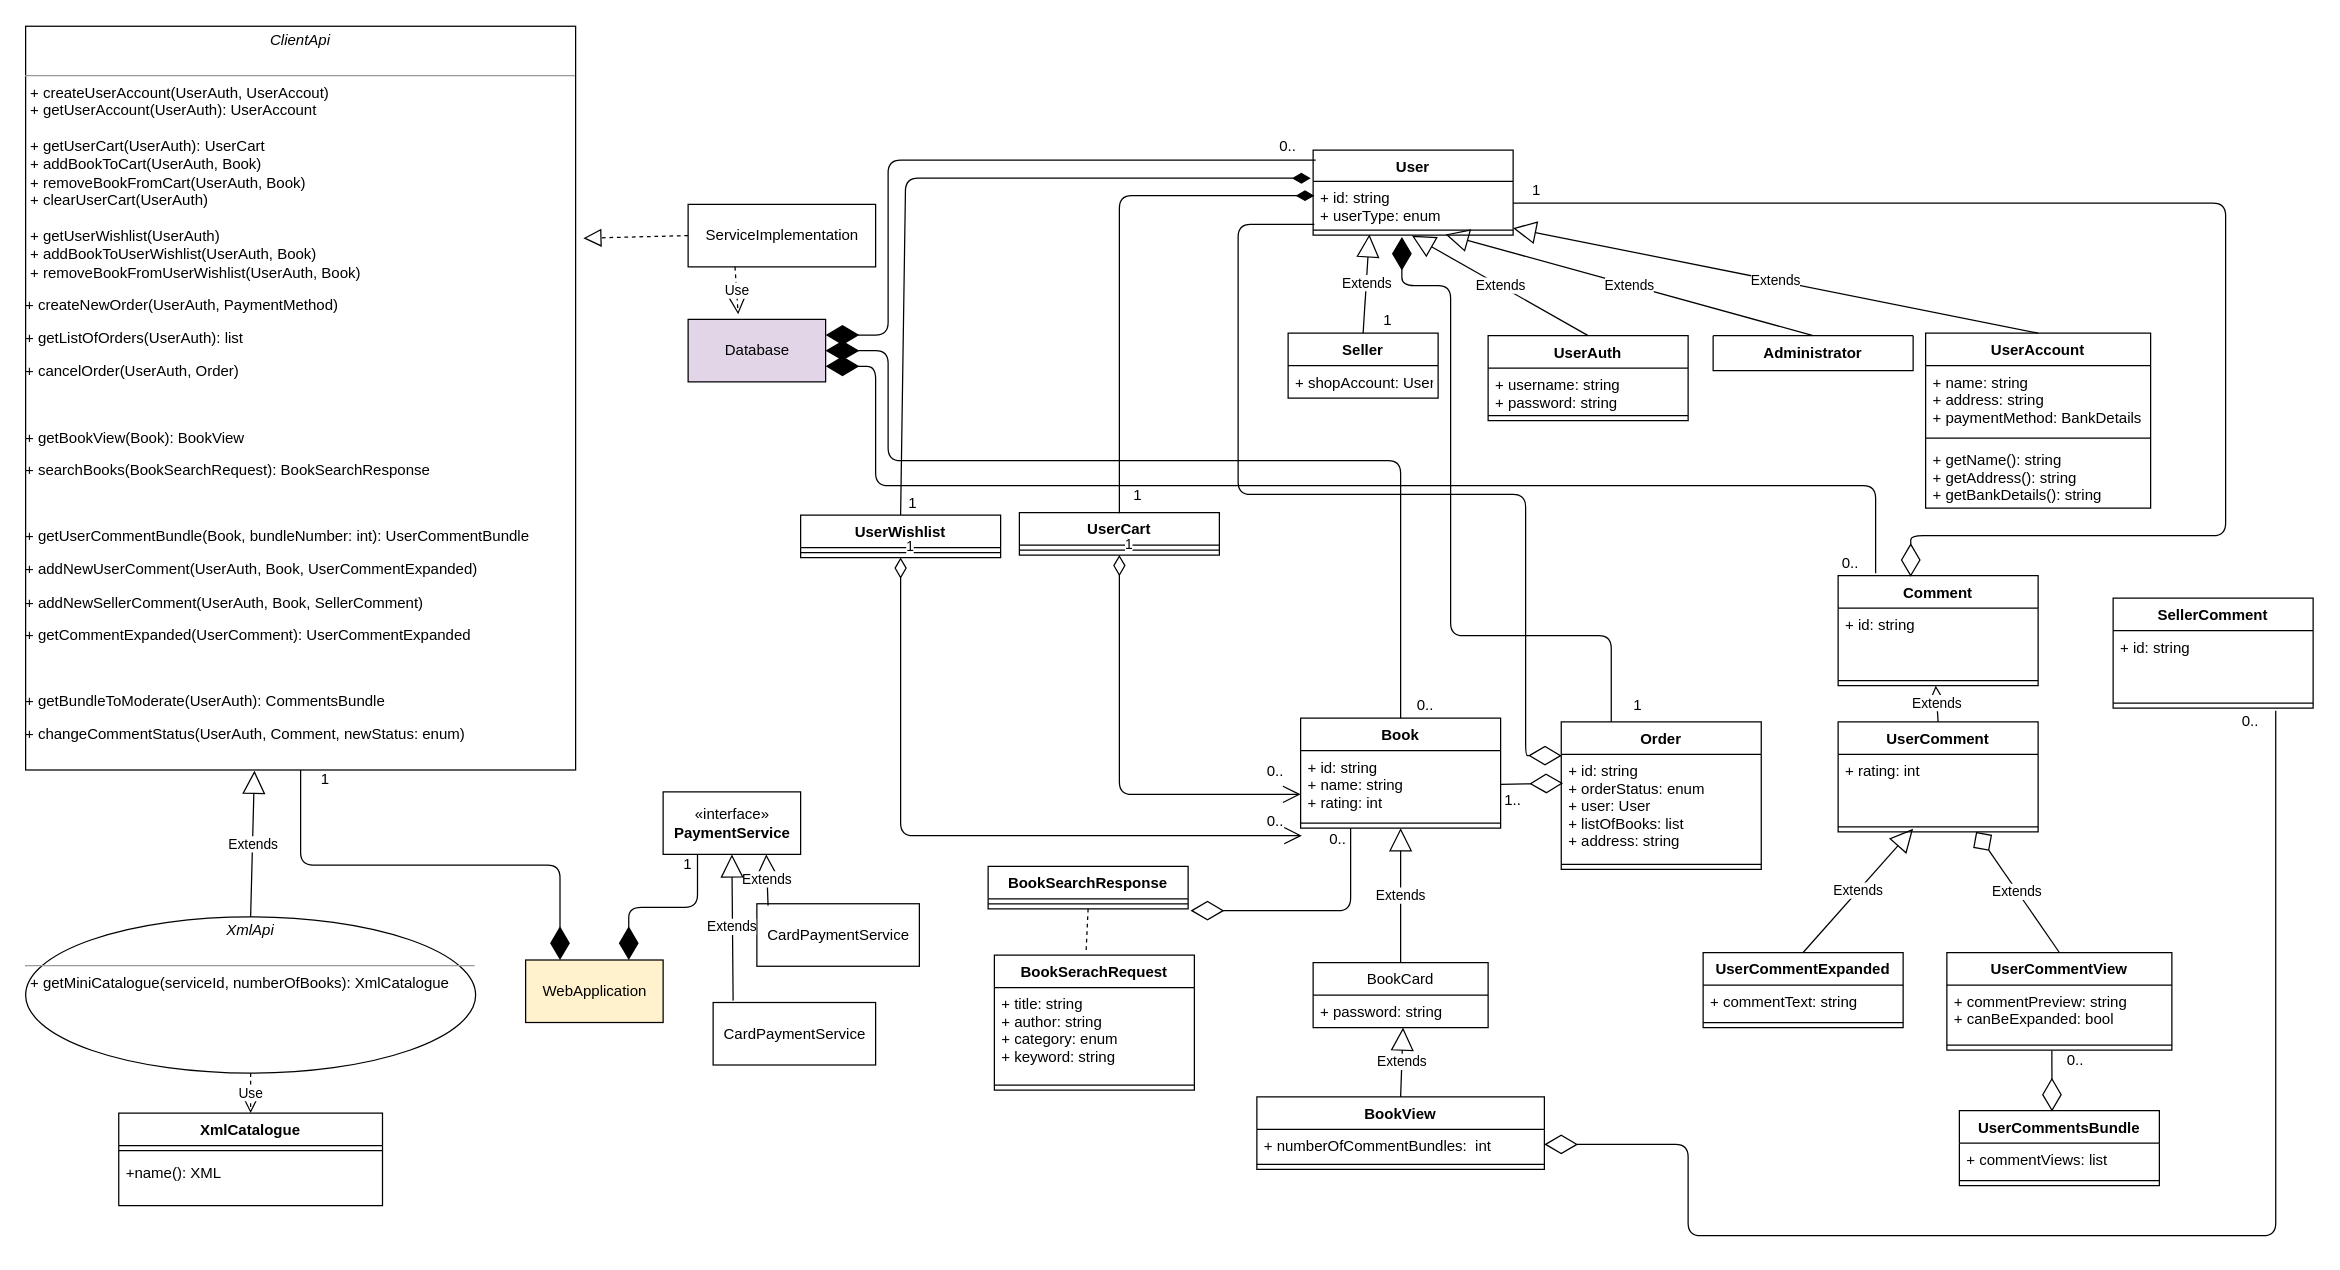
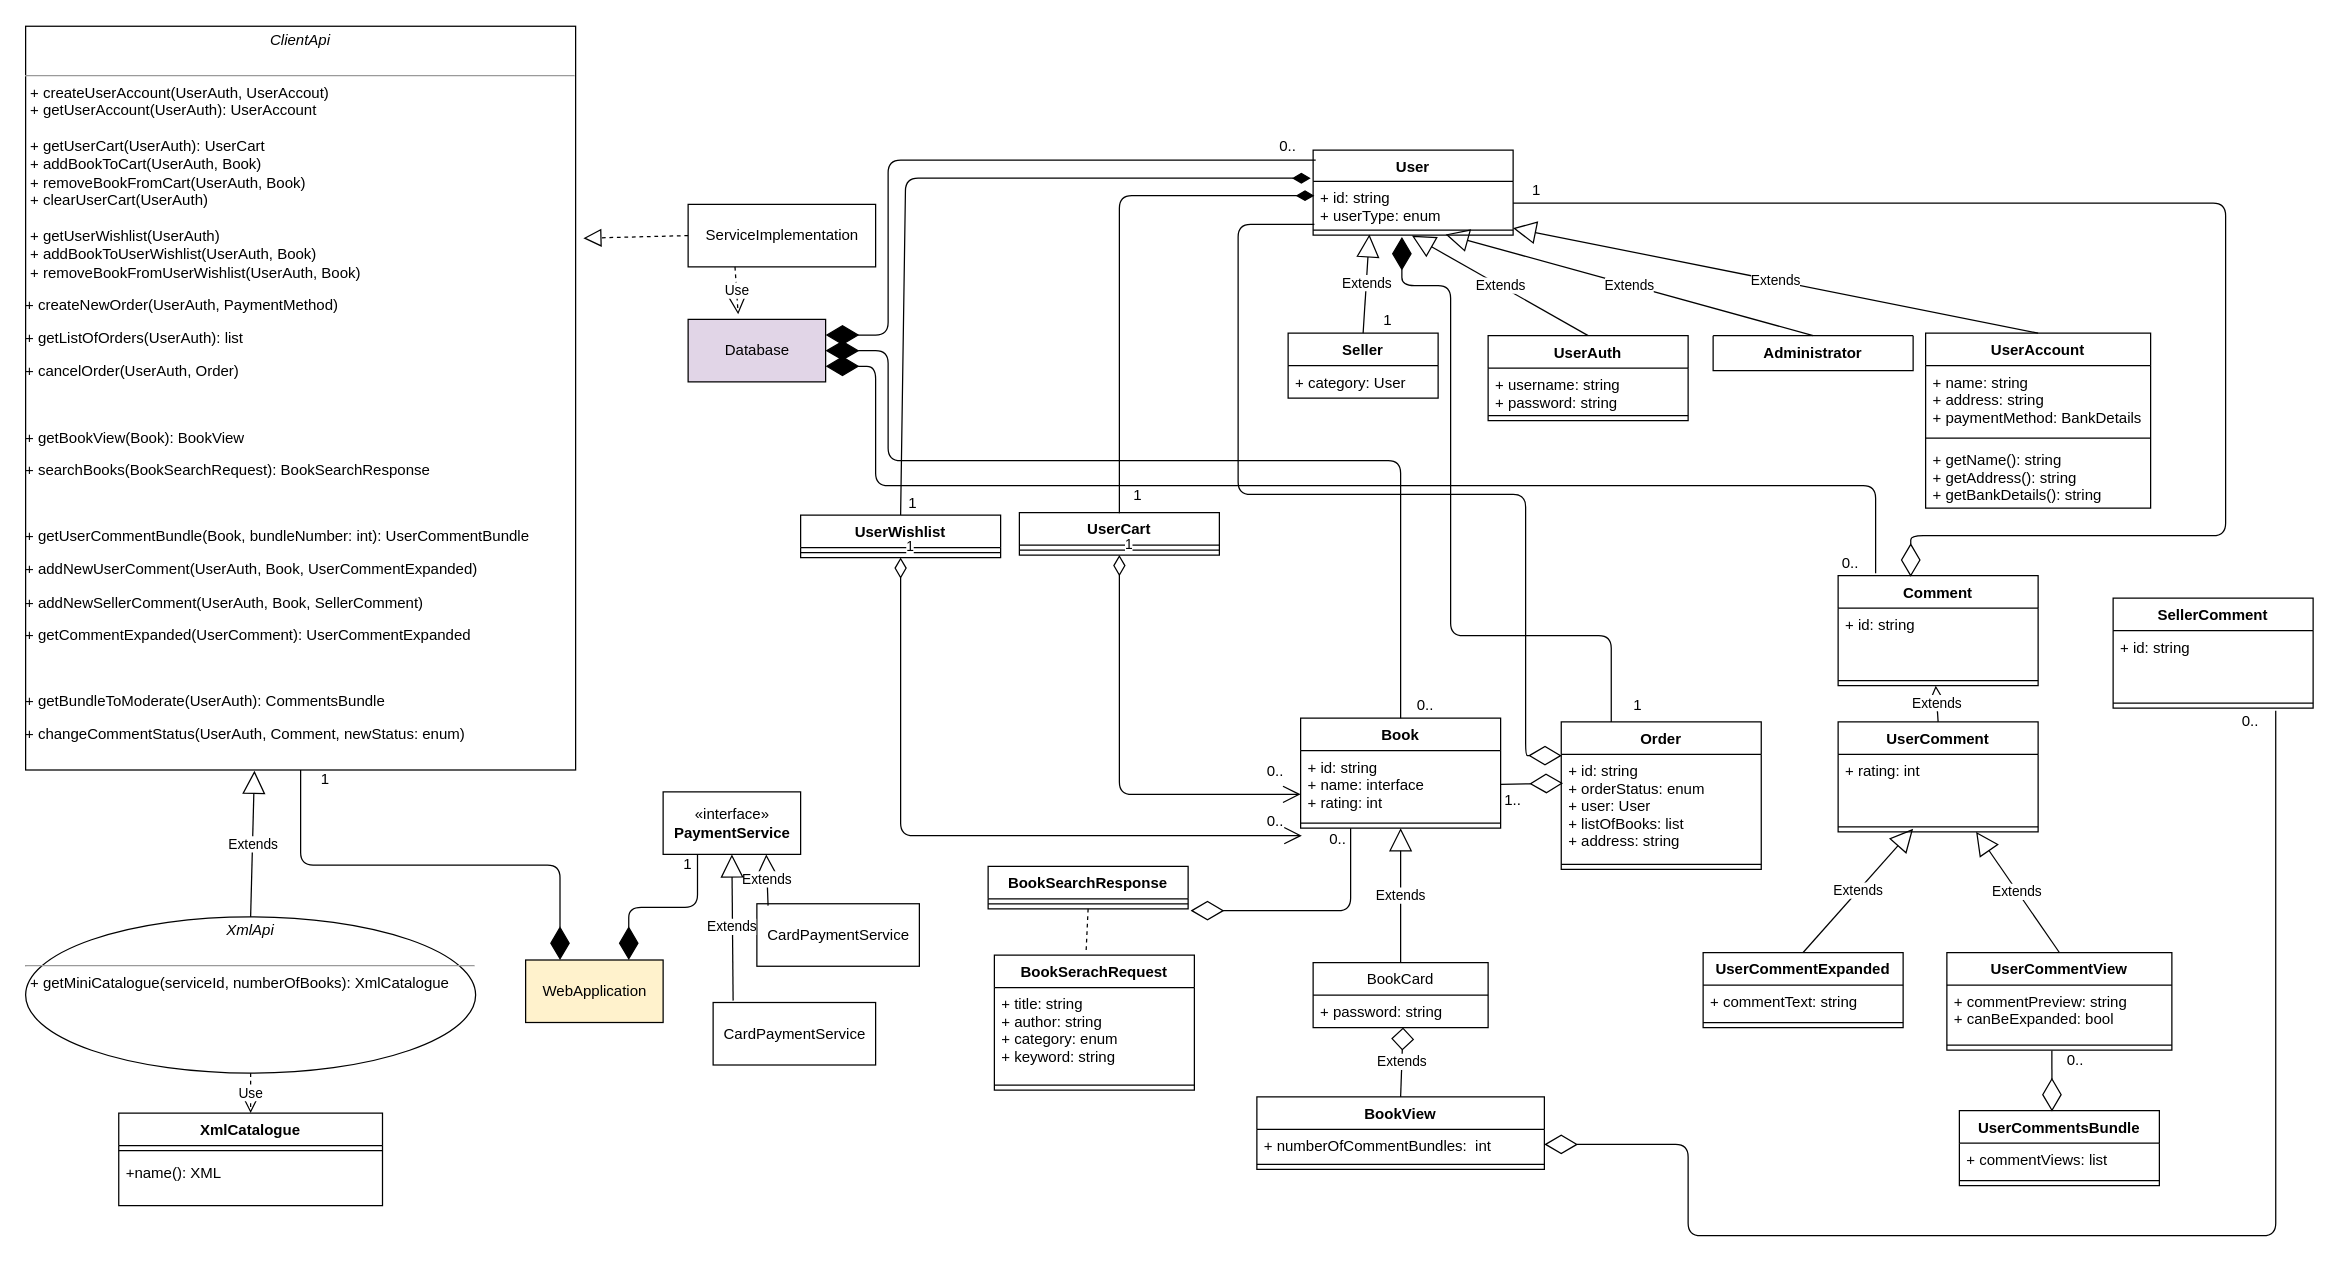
- <mxCell id="49" value="+ shopAccount: User" style="text;strokeColor=none;fillColor=none;align=left;verticalAlign=top;spacingLeft=4;spacingRight=4;overflow=hidden;rotatable=0;points=[[0,0.5],[1,0.5]];portConstraint=eastwest;" parent="48" vertex="1"><mxGeometry y="26" width="120" height="26" as="geometry" /></mxCell>
+ <mxCell id="49" value="+ category: User" style="text;strokeColor=none;fillColor=none;align=left;verticalAlign=top;spacingLeft=4;spacingRight=4;overflow=hidden;rotatable=0;points=[[0,0.5],[1,0.5]];portConstraint=eastwest;" parent="48" vertex="1"><mxGeometry y="26" width="120" height="26" as="geometry" /></mxCell>
- <mxCell id="15" value="+ id: string&#10;+ name: string&#10;+ rating: int" style="text;strokeColor=none;fillColor=none;align=left;verticalAlign=top;spacingLeft=4;spacingRight=4;overflow=hidden;rotatable=0;points=[[0,0.5],[1,0.5]];portConstraint=eastwest;" parent="14" vertex="1"><mxGeometry y="26" width="160" height="54" as="geometry" /></mxCell>
+ <mxCell id="15" value="+ id: string&#10;+ name: interface&#10;+ rating: int" style="text;strokeColor=none;fillColor=none;align=left;verticalAlign=top;spacingLeft=4;spacingRight=4;overflow=hidden;rotatable=0;points=[[0,0.5],[1,0.5]];portConstraint=eastwest;" parent="14" vertex="1"><mxGeometry y="26" width="160" height="54" as="geometry" /></mxCell>
- <mxCell id="85" value="Extends" style="endArrow=diamond;endSize=16;endFill=0;html=1;exitX=0.5;exitY=0;exitDx=0;exitDy=0;" edge="1" parent="1" source="31" target="82"><mxGeometry width="160" relative="1" as="geometry"><mxPoint x="1647" y="762" as="sourcePoint" /><mxPoint x="1567" y="548" as="targetPoint" /></mxGeometry></mxCell>
+ <mxCell id="85" value="Extends" style="endArrow=block;endSize=16;endFill=0;html=1;exitX=0.5;exitY=0;exitDx=0;exitDy=0;" edge="1" parent="1" source="31" target="82"><mxGeometry width="160" relative="1" as="geometry"><mxPoint x="1647" y="762" as="sourcePoint" /><mxPoint x="1567" y="548" as="targetPoint" /></mxGeometry></mxCell>
- <mxCell id="53" value="Extends" style="endArrow=block;endSize=16;endFill=0;html=1;entryX=0.514;entryY=1;entryDx=0;entryDy=0;exitX=0.5;exitY=0;exitDx=0;exitDy=0;entryPerimeter=0;" parent="1" source="19" target="52" edge="1"><mxGeometry width="160" relative="1" as="geometry"><mxPoint x="1205.143" y="758.857" as="sourcePoint" /><mxPoint x="1339.429" y="761.714" as="targetPoint" /></mxGeometry></mxCell>
+ <mxCell id="53" value="Extends" style="endArrow=diamond;endSize=16;endFill=0;html=1;entryX=0.514;entryY=1;entryDx=0;entryDy=0;exitX=0.5;exitY=0;exitDx=0;exitDy=0;entryPerimeter=0;" parent="1" source="19" target="52" edge="1"><mxGeometry width="160" relative="1" as="geometry"><mxPoint x="1205.143" y="758.857" as="sourcePoint" /><mxPoint x="1339.429" y="761.714" as="targetPoint" /></mxGeometry></mxCell>
